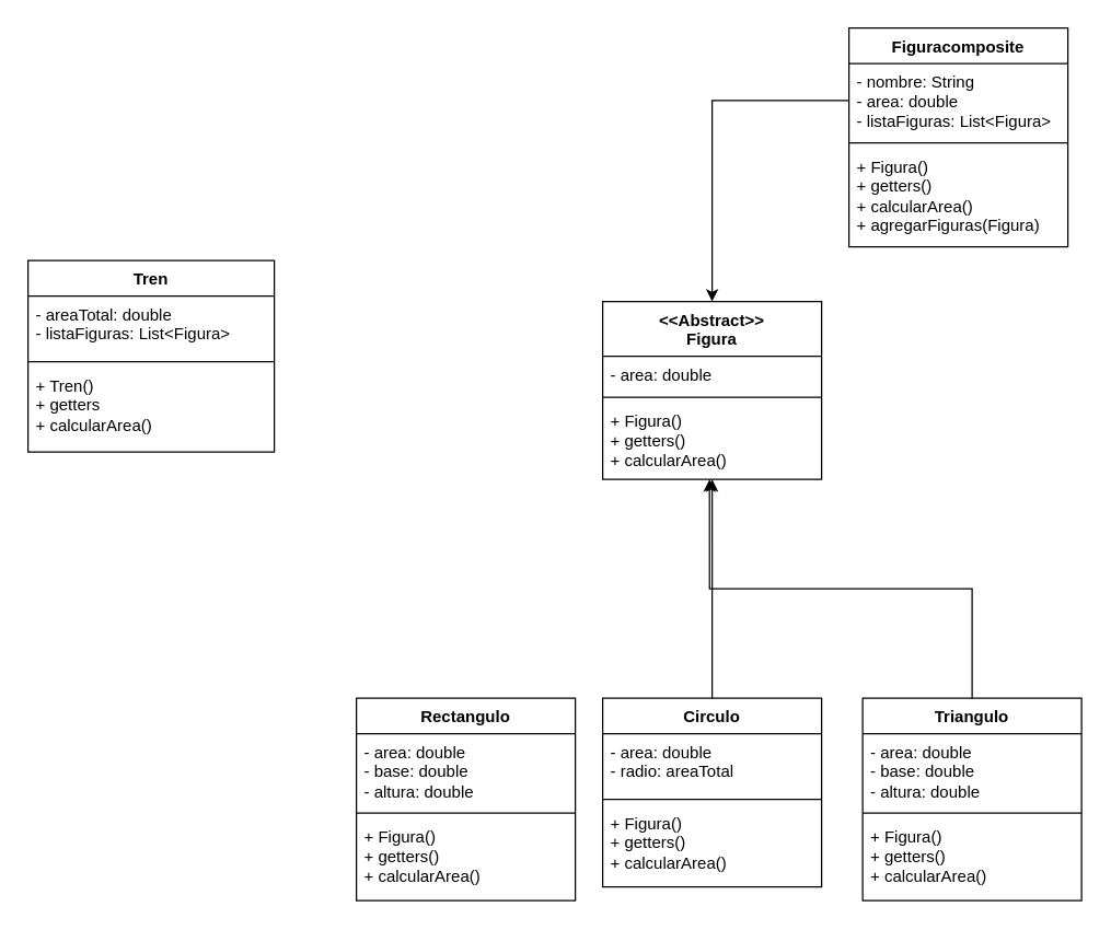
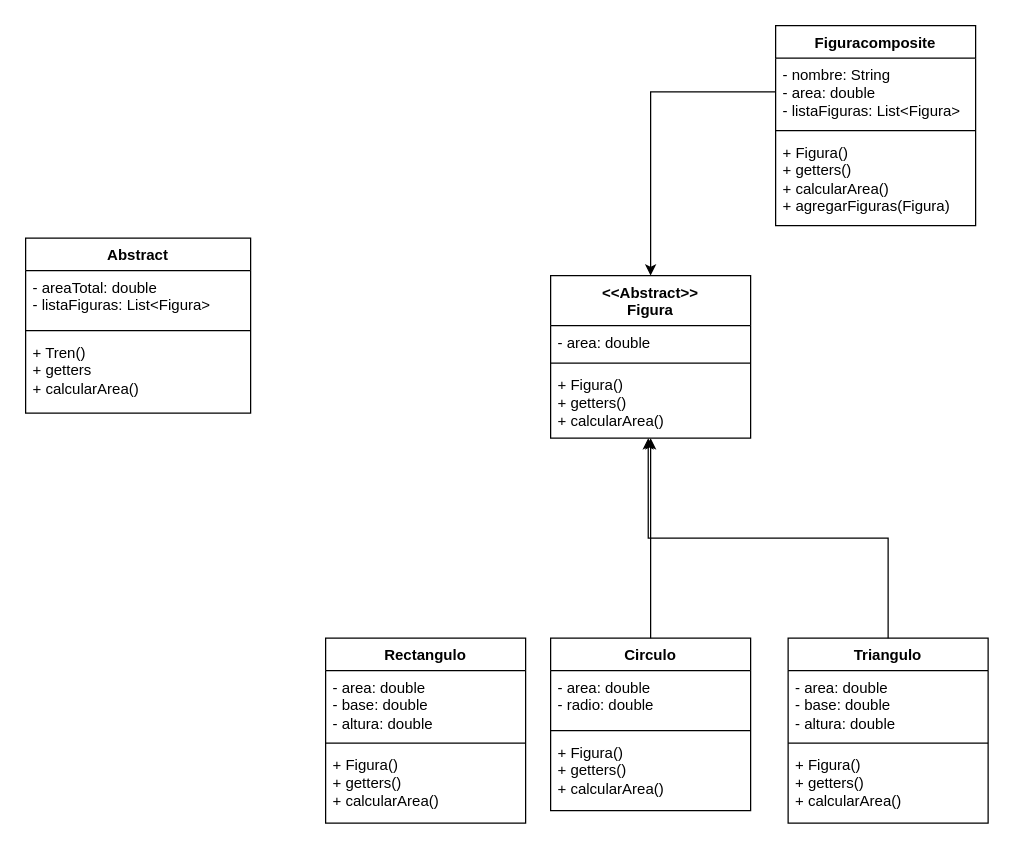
- <mxCell id="6" value="Tren" style="swimlane;fontStyle=1;align=center;verticalAlign=top;childLayout=stackLayout;horizontal=1;startSize=26;horizontalStack=0;resizeParent=1;resizeParentMax=0;resizeLast=0;collapsible=1;marginBottom=0;whiteSpace=wrap;html=1;" vertex="1" parent="1"><mxGeometry x="20" y="190" width="180" height="140" as="geometry" /></mxCell>
+ <mxCell id="6" value="Abstract" style="swimlane;fontStyle=1;align=center;verticalAlign=top;childLayout=stackLayout;horizontal=1;startSize=26;horizontalStack=0;resizeParent=1;resizeParentMax=0;resizeLast=0;collapsible=1;marginBottom=0;whiteSpace=wrap;html=1;" vertex="1" parent="1"><mxGeometry x="20" y="190" width="180" height="140" as="geometry" /></mxCell>
- <mxCell id="15" value="- area: double&lt;br&gt;- radio: areaTotal" style="text;strokeColor=none;fillColor=none;align=left;verticalAlign=top;spacingLeft=4;spacingRight=4;overflow=hidden;rotatable=0;points=[[0,0.5],[1,0.5]];portConstraint=eastwest;whiteSpace=wrap;html=1;" vertex="1" parent="14"><mxGeometry y="26" width="160" height="44" as="geometry" /></mxCell>
+ <mxCell id="15" value="- area: double&lt;br&gt;- radio: double" style="text;strokeColor=none;fillColor=none;align=left;verticalAlign=top;spacingLeft=4;spacingRight=4;overflow=hidden;rotatable=0;points=[[0,0.5],[1,0.5]];portConstraint=eastwest;whiteSpace=wrap;html=1;" vertex="1" parent="14"><mxGeometry y="26" width="160" height="44" as="geometry" /></mxCell>
